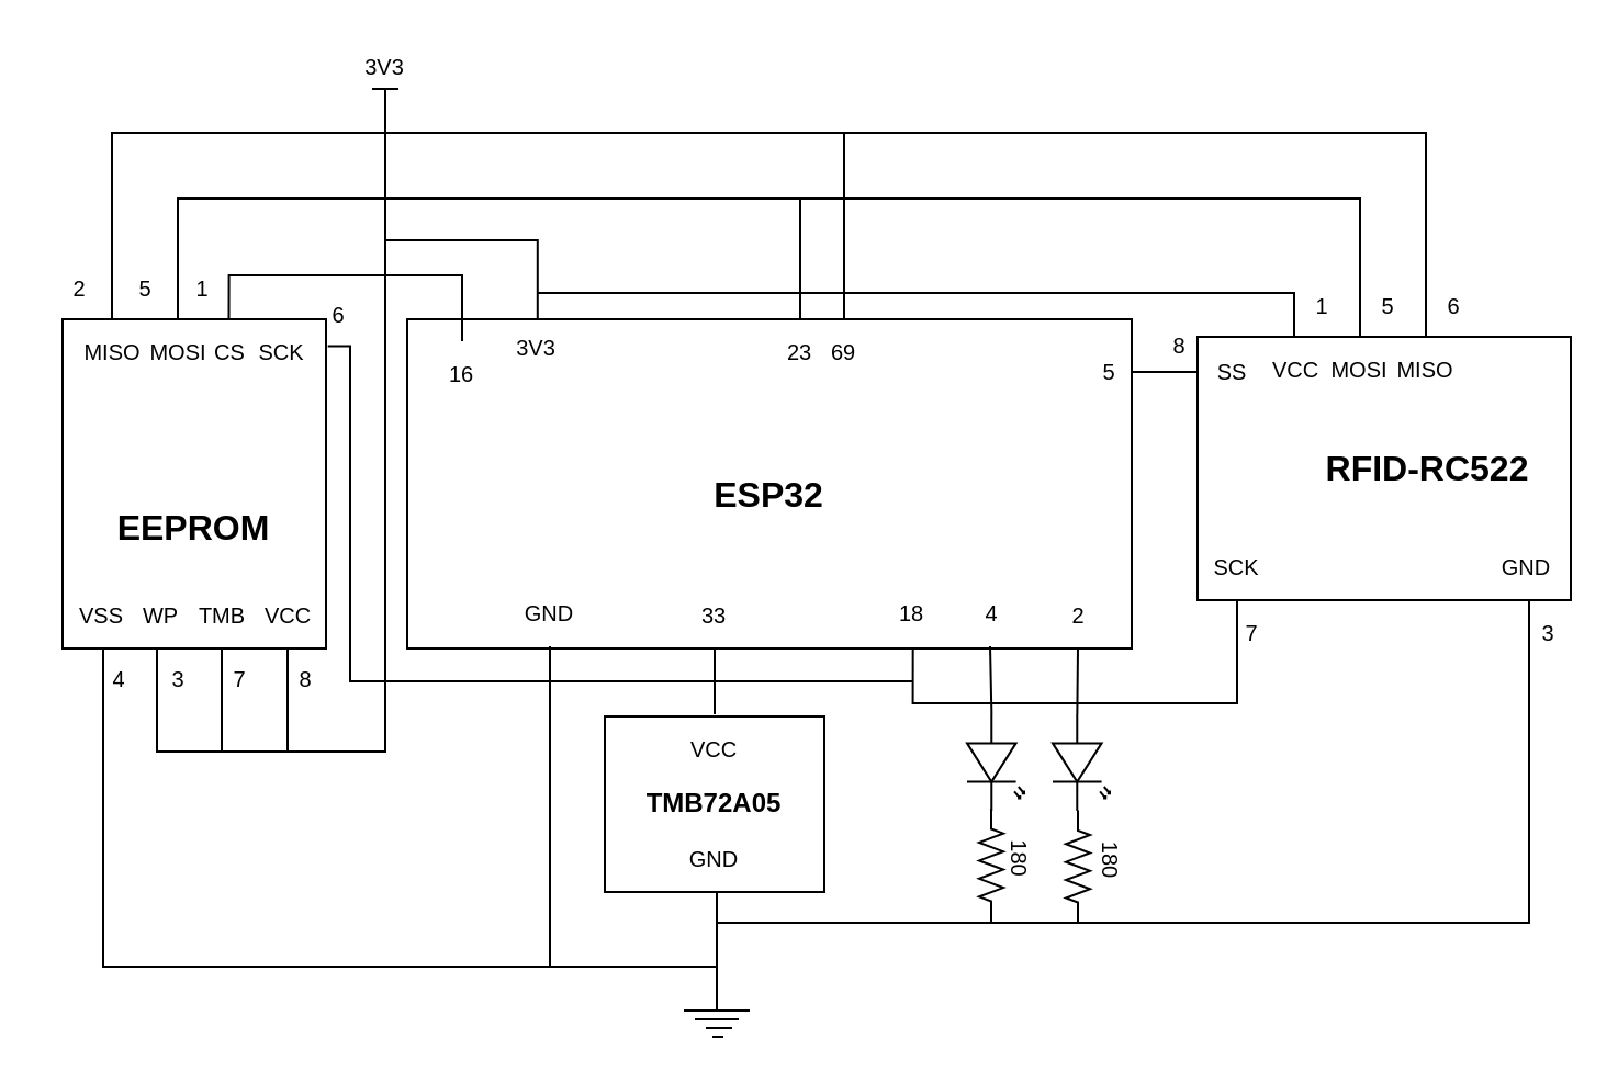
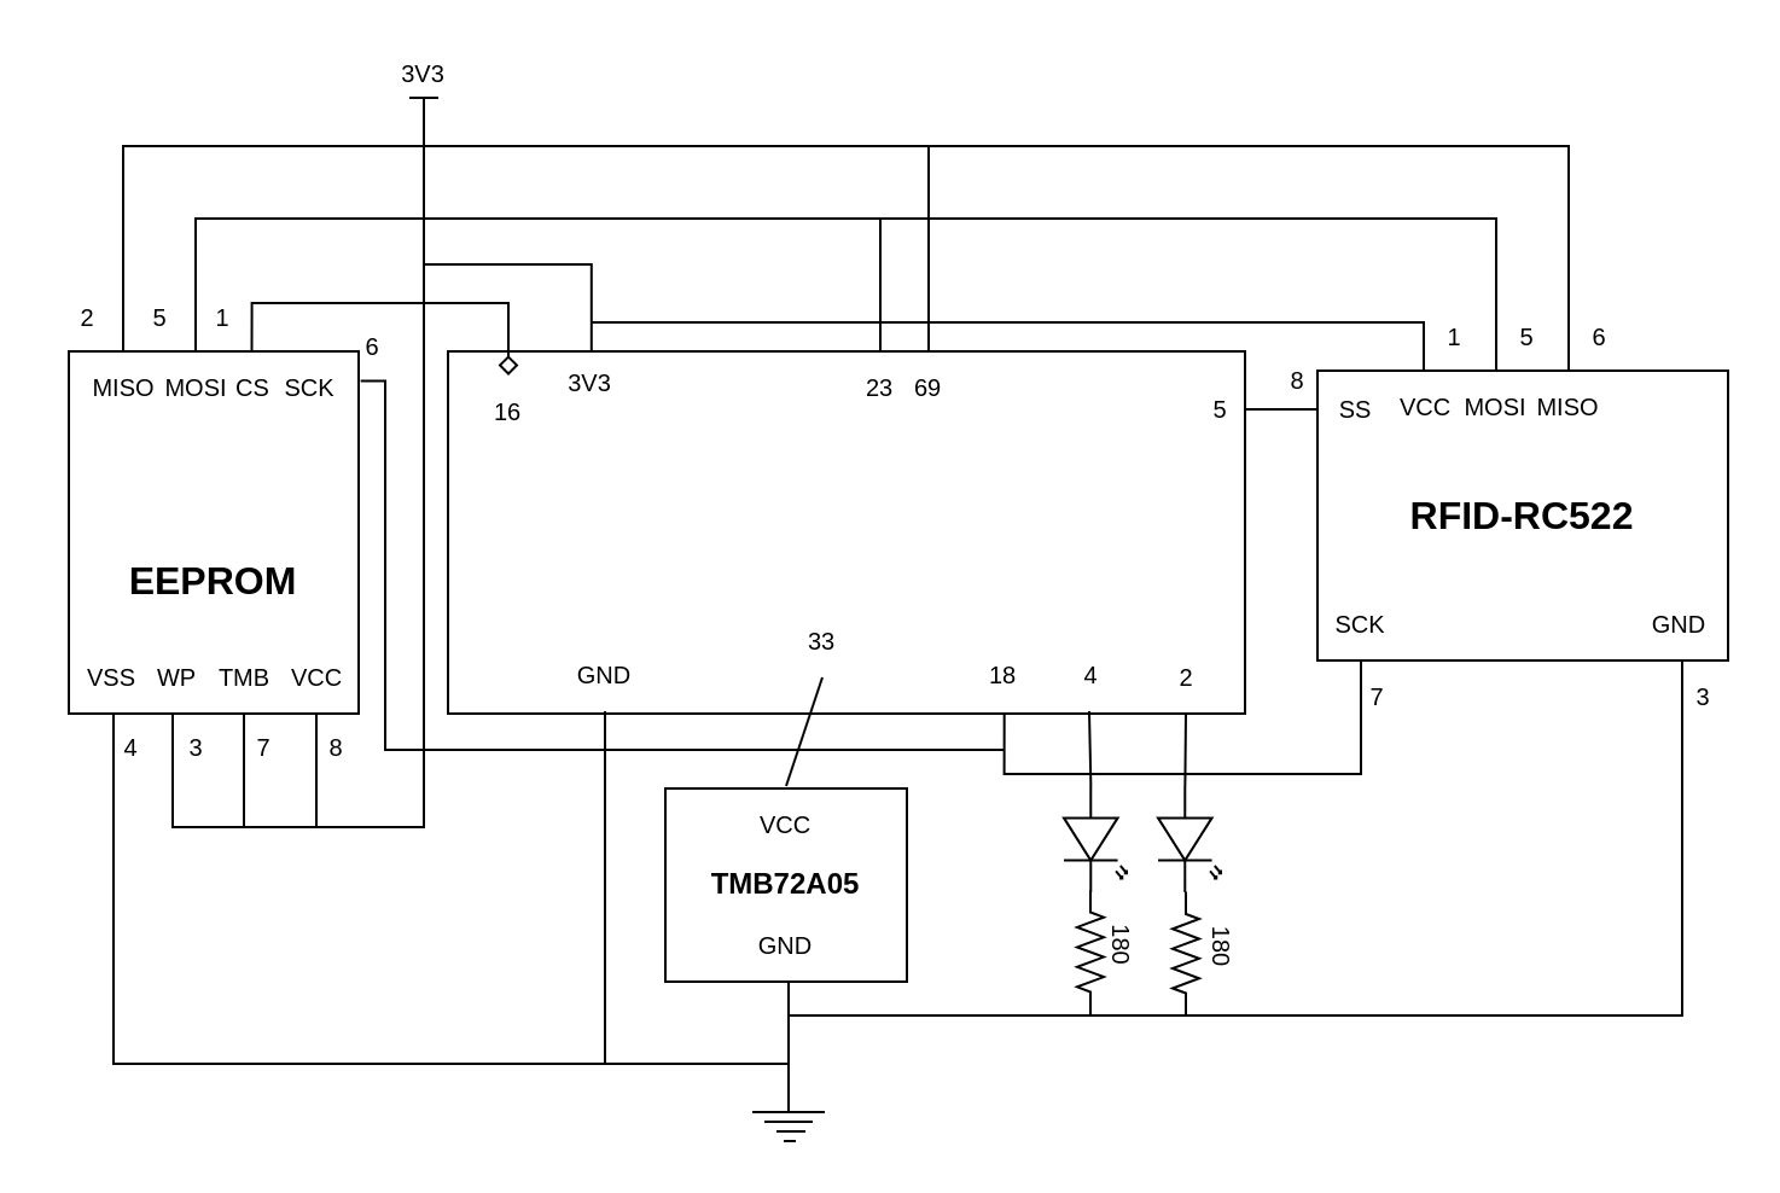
- <mxCell id="64" style="edgeStyle=orthogonalEdgeStyle;rounded=0;orthogonalLoop=1;jettySize=auto;html=1;exitX=0.5;exitY=0;exitDx=0;exitDy=0;entryX=0.5;entryY=0;entryDx=0;entryDy=0;endArrow=none;endFill=0;" edge="1" parent="1" source="65" target="56"><mxGeometry relative="1" as="geometry" /></mxCell>
+ <mxCell id="64" style="edgeStyle=orthogonalEdgeStyle;rounded=0;orthogonalLoop=1;jettySize=auto;html=1;exitX=0.5;exitY=0;exitDx=0;exitDy=0;entryX=0.5;entryY=0;entryDx=0;entryDy=0;endArrow=diamond;endFill=0;" edge="1" parent="1" source="65" target="56"><mxGeometry relative="1" as="geometry" /></mxCell>
- <mxCell id="21" value="&lt;font size=&quot;1&quot; style=&quot;&quot;&gt;&lt;b style=&quot;font-size: 16px;&quot;&gt;RFID-RC522&lt;/b&gt;&lt;/font&gt;" style="text;html=1;strokeColor=none;fillColor=none;align=center;verticalAlign=middle;whiteSpace=wrap;rounded=0;" parent="1" vertex="1"><mxGeometry x="600" y="198" width="100" height="30" as="geometry" /></mxCell>
+ <mxCell id="21" value="&lt;font size=&quot;1&quot; style=&quot;&quot;&gt;&lt;b style=&quot;font-size: 16px;&quot;&gt;RFID-RC522&lt;/b&gt;&lt;/font&gt;" style="text;html=1;strokeColor=none;fillColor=none;align=center;verticalAlign=middle;whiteSpace=wrap;rounded=0;" parent="1" vertex="1"><mxGeometry x="580" y="198" width="100" height="30" as="geometry" /></mxCell>
- <mxCell id="22" value="&lt;font size=&quot;1&quot; style=&quot;&quot;&gt;&lt;b style=&quot;font-size: 16px;&quot;&gt;ESP32&lt;/b&gt;&lt;/font&gt;" style="text;html=1;strokeColor=none;fillColor=none;align=center;verticalAlign=middle;whiteSpace=wrap;rounded=0;" parent="1" vertex="1"><mxGeometry x="300" y="210" width="100" height="30" as="geometry" /></mxCell>
- <mxCell id="39" value="&lt;span style=&quot;font-size: 10px;&quot;&gt;33&lt;/span&gt;" style="text;html=1;strokeColor=none;fillColor=none;align=center;verticalAlign=middle;whiteSpace=wrap;rounded=0;" parent="1" vertex="1"><mxGeometry x="310" y="265" width="30" height="30" as="geometry" /></mxCell>
+ <mxCell id="39" value="&lt;span style=&quot;font-size: 10px;&quot;&gt;33&lt;/span&gt;" style="text;html=1;strokeColor=none;fillColor=none;align=center;verticalAlign=middle;whiteSpace=wrap;rounded=0;" parent="1" vertex="1"><mxGeometry x="325" y="250" width="30" height="30" as="geometry" /></mxCell>
